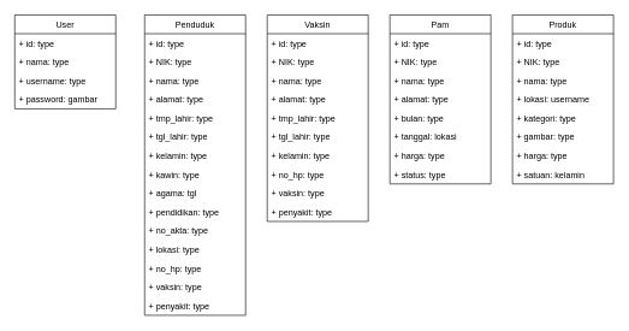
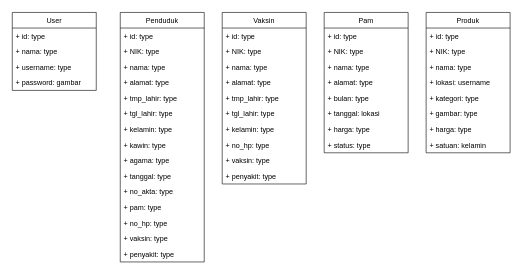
- <mxCell id="16" value="+ agama: tgl" style="text;strokeColor=none;fillColor=none;align=left;verticalAlign=top;spacingLeft=4;spacingRight=4;overflow=hidden;rotatable=0;points=[[0,0.5],[1,0.5]];portConstraint=eastwest;" vertex="1" parent="7"><mxGeometry y="234" width="140" height="26" as="geometry" /></mxCell>
+ <mxCell id="16" value="+ agama: type" style="text;strokeColor=none;fillColor=none;align=left;verticalAlign=top;spacingLeft=4;spacingRight=4;overflow=hidden;rotatable=0;points=[[0,0.5],[1,0.5]];portConstraint=eastwest;" vertex="1" parent="7"><mxGeometry y="234" width="140" height="26" as="geometry" /></mxCell>
- <mxCell id="17" value="+ pendidikan: type" style="text;strokeColor=none;fillColor=none;align=left;verticalAlign=top;spacingLeft=4;spacingRight=4;overflow=hidden;rotatable=0;points=[[0,0.5],[1,0.5]];portConstraint=eastwest;" vertex="1" parent="7"><mxGeometry y="260" width="140" height="26" as="geometry" /></mxCell>
+ <mxCell id="17" value="+ tanggal: type" style="text;strokeColor=none;fillColor=none;align=left;verticalAlign=top;spacingLeft=4;spacingRight=4;overflow=hidden;rotatable=0;points=[[0,0.5],[1,0.5]];portConstraint=eastwest;" vertex="1" parent="7"><mxGeometry y="260" width="140" height="26" as="geometry" /></mxCell>
- <mxCell id="19" value="+ lokasi: type" style="text;strokeColor=none;fillColor=none;align=left;verticalAlign=top;spacingLeft=4;spacingRight=4;overflow=hidden;rotatable=0;points=[[0,0.5],[1,0.5]];portConstraint=eastwest;" vertex="1" parent="7"><mxGeometry y="312" width="140" height="26" as="geometry" /></mxCell>
+ <mxCell id="19" value="+ pam: type" style="text;strokeColor=none;fillColor=none;align=left;verticalAlign=top;spacingLeft=4;spacingRight=4;overflow=hidden;rotatable=0;points=[[0,0.5],[1,0.5]];portConstraint=eastwest;" vertex="1" parent="7"><mxGeometry y="312" width="140" height="26" as="geometry" /></mxCell>
